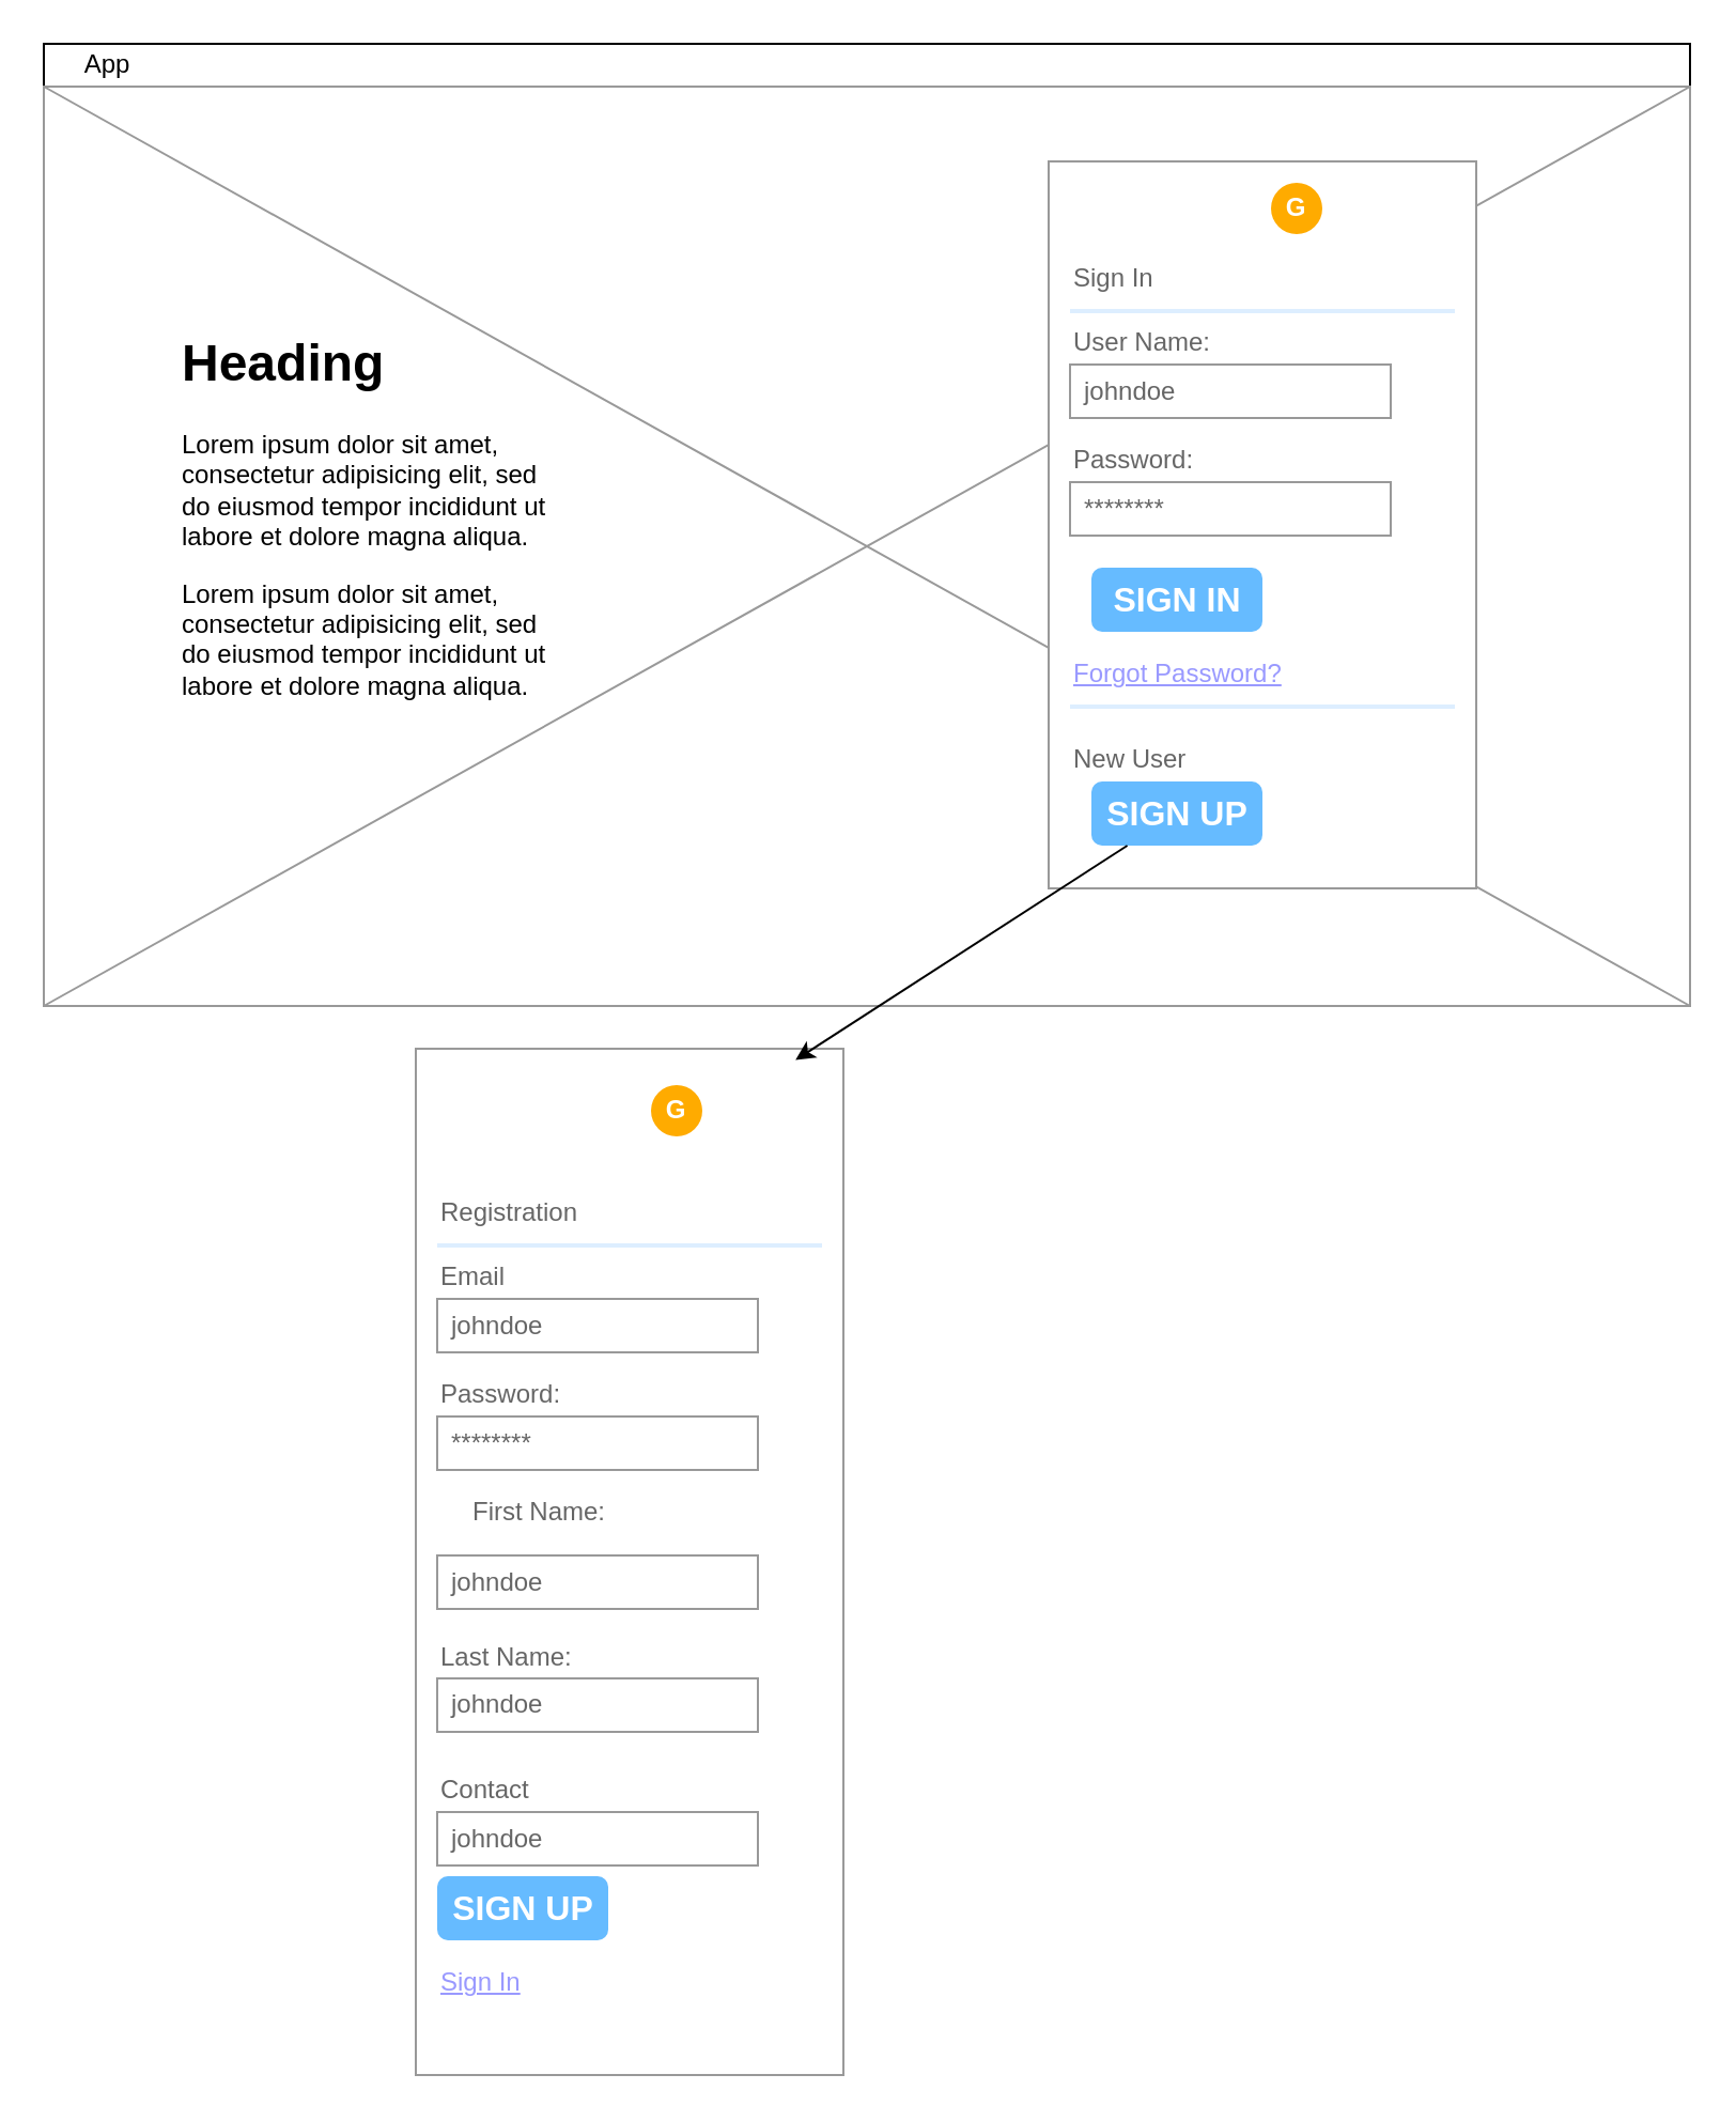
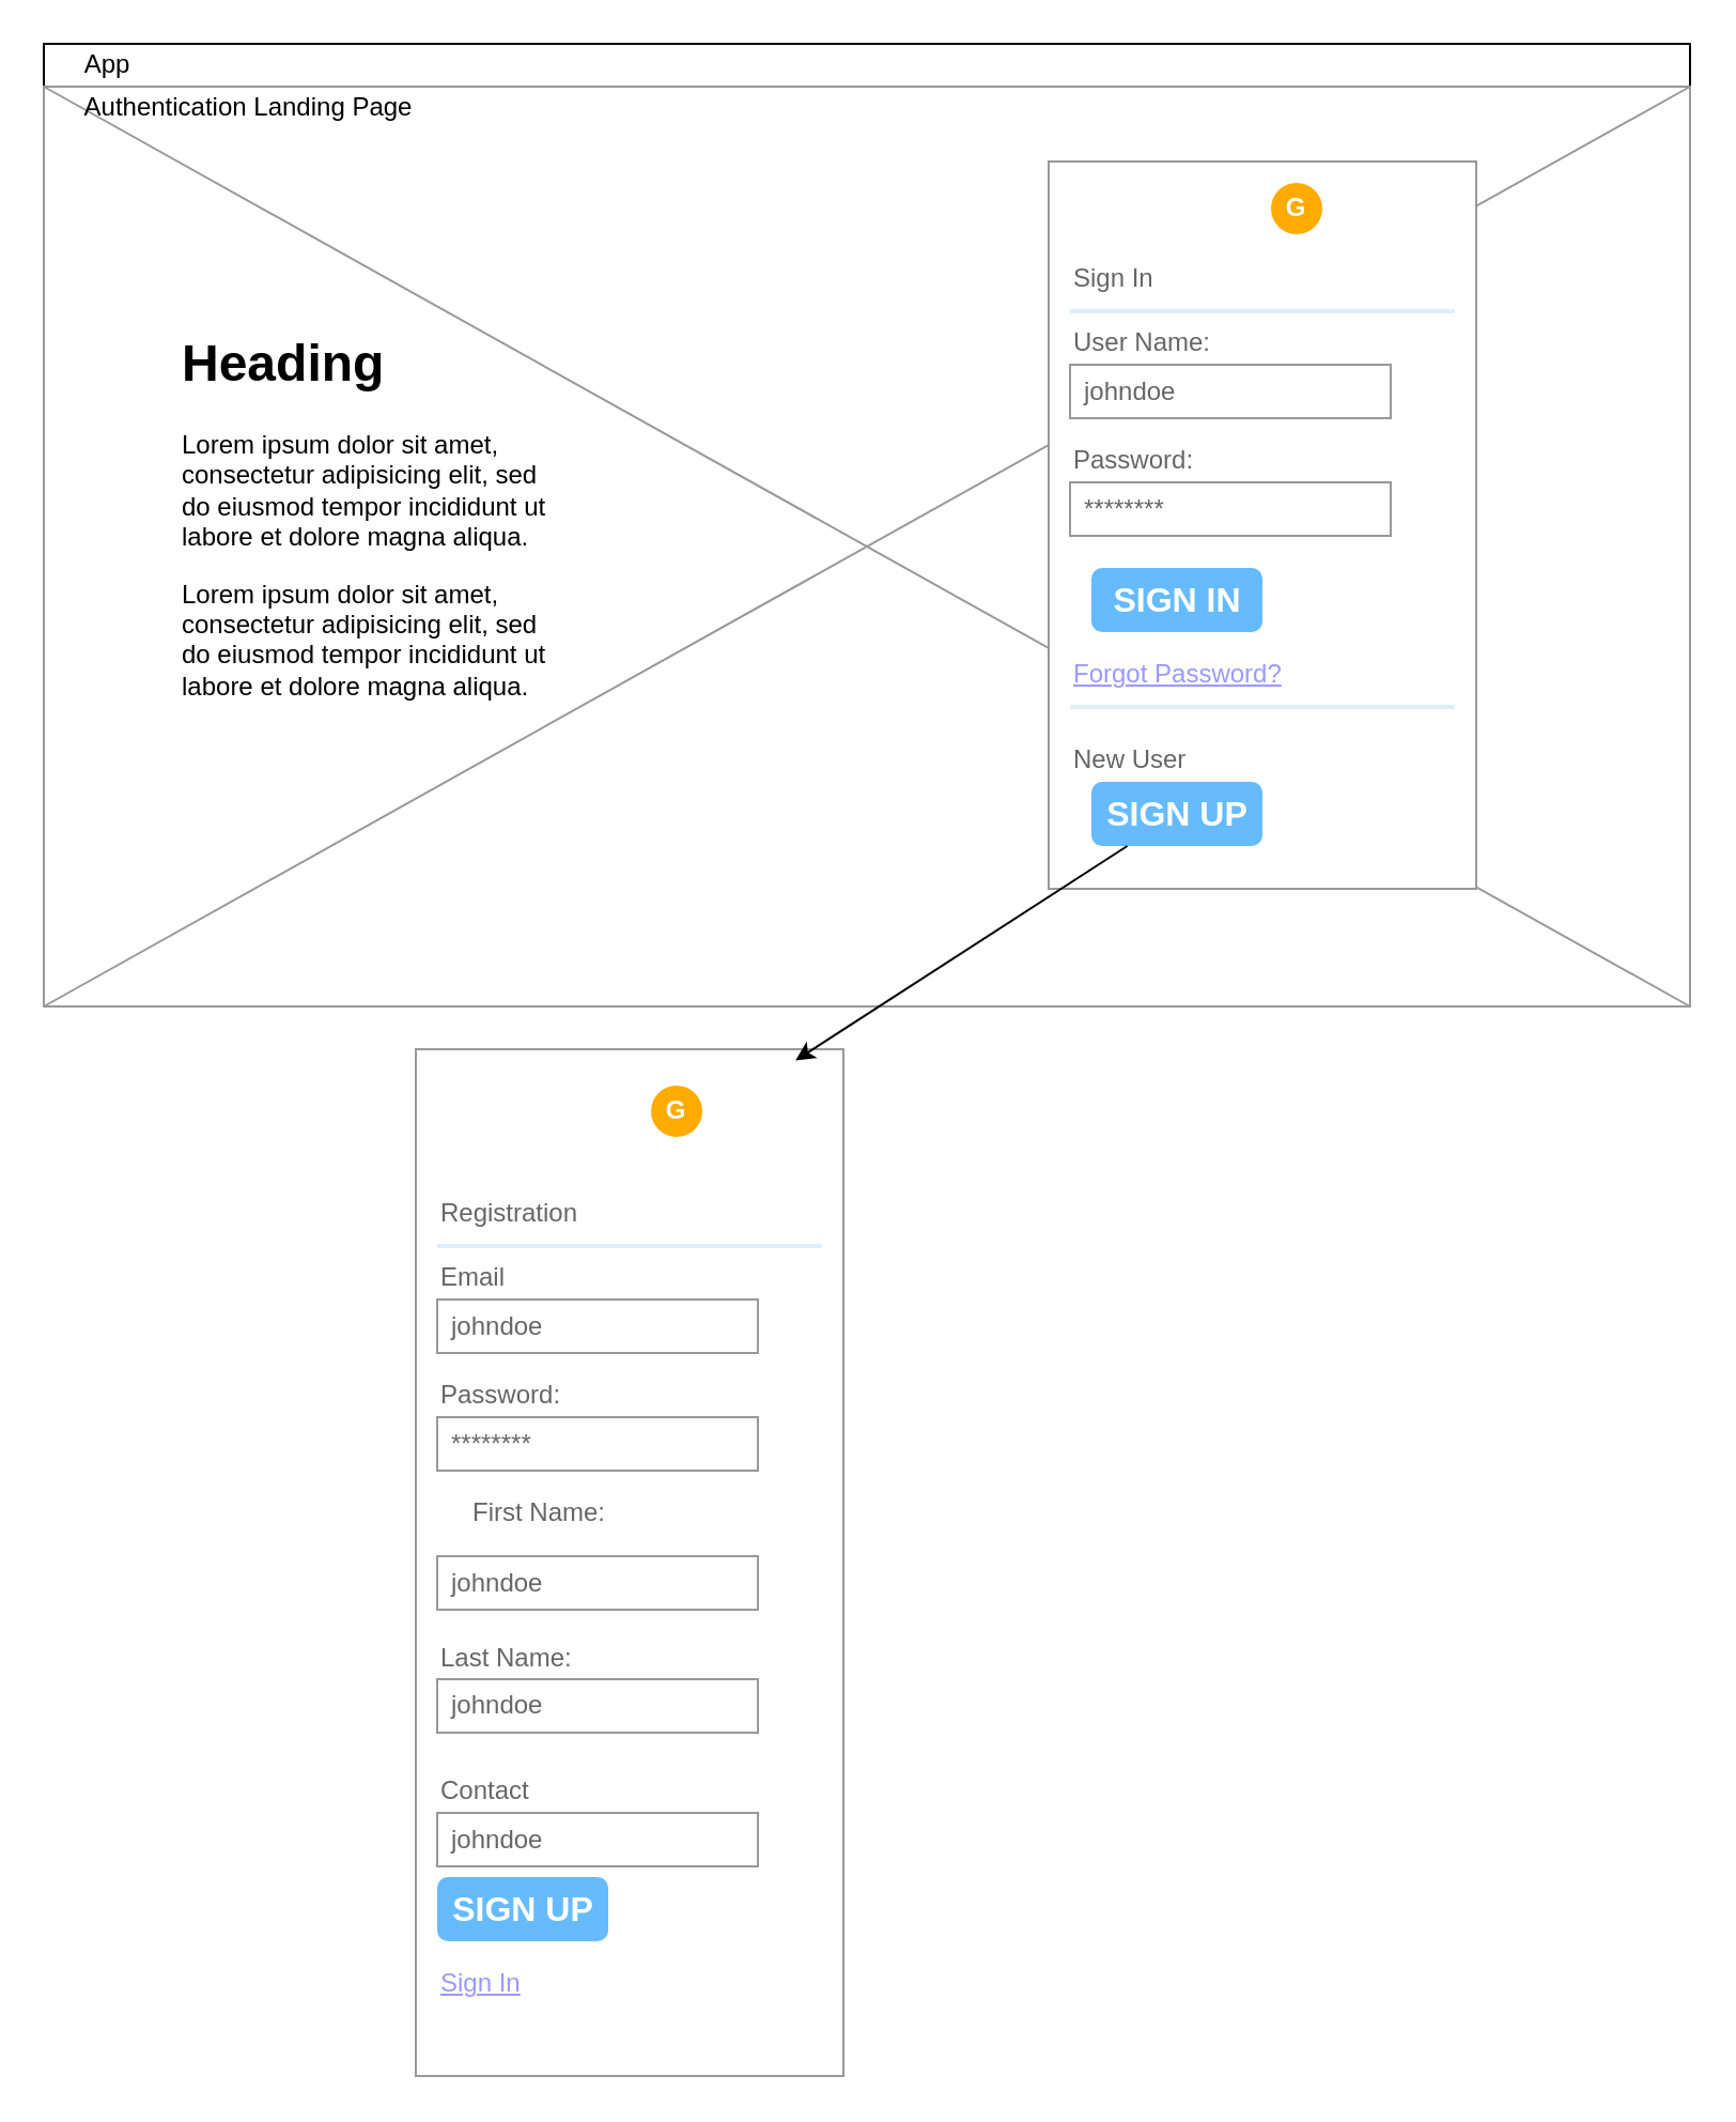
+ <mxCell id="5" value="Authentication Landing Page" style="text;html=1;strokeColor=none;fillColor=none;align=center;verticalAlign=middle;whiteSpace=wrap;rounded=0;" vertex="1" parent="1"><mxGeometry x="21" y="40" width="190" height="20" as="geometry" /></mxCell>
